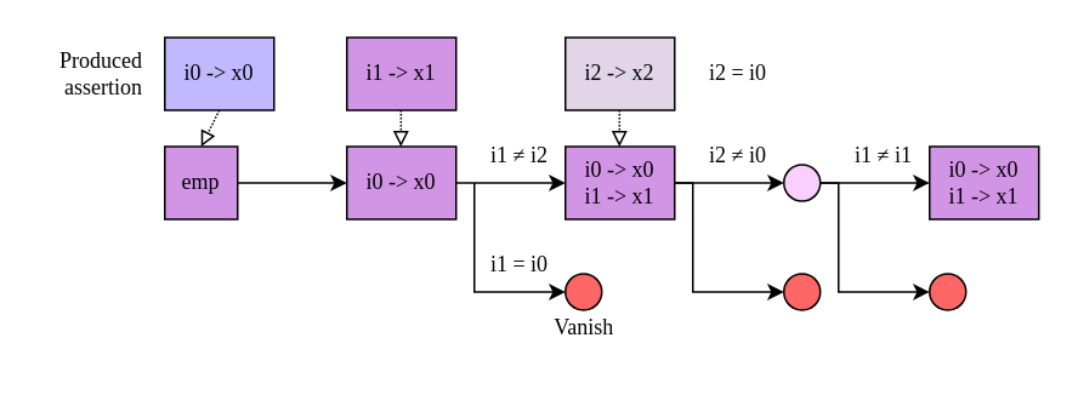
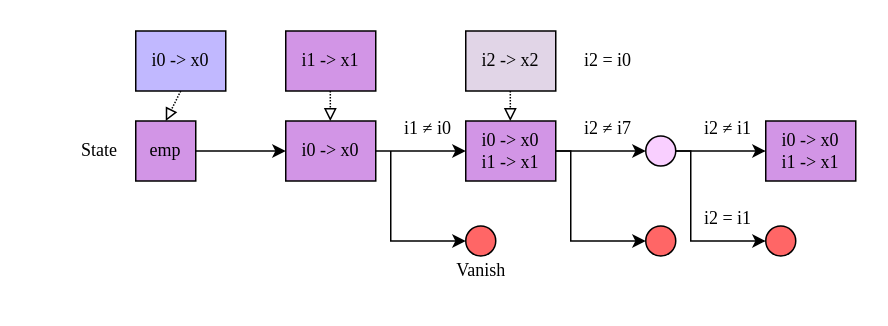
- <mxCell id="7" value="Produced assertion" style="text;html=1;strokeColor=none;fillColor=none;align=right;verticalAlign=middle;whiteSpace=wrap;rounded=0;fontFamily=CMU Serif;" vertex="1" parent="1"><mxGeometry x="20" y="20" width="60" height="40" as="geometry" /></mxCell>
- <mxCell id="13" value="i1 ≠ i2" style="text;html=1;strokeColor=none;fillColor=none;align=center;verticalAlign=middle;whiteSpace=wrap;rounded=0;fontFamily=Inconsolata;" vertex="1" parent="1"><mxGeometry x="260" y="70" width="50" height="30" as="geometry" /></mxCell>
+ <mxCell id="13" value="i1 ≠ i0" style="text;html=1;strokeColor=none;fillColor=none;align=center;verticalAlign=middle;whiteSpace=wrap;rounded=0;fontFamily=Inconsolata;" vertex="1" parent="1"><mxGeometry x="260" y="70" width="50" height="30" as="geometry" /></mxCell>
- <mxCell id="19" value="i2 ≠&amp;nbsp;i0" style="text;html=1;strokeColor=none;fillColor=none;align=center;verticalAlign=middle;whiteSpace=wrap;rounded=0;fontFamily=Inconsolata;" vertex="1" parent="1"><mxGeometry x="380" y="70" width="50" height="30" as="geometry" /></mxCell>
+ <mxCell id="19" value="i2 ≠&amp;nbsp;i7" style="text;html=1;strokeColor=none;fillColor=none;align=center;verticalAlign=middle;whiteSpace=wrap;rounded=0;fontFamily=Inconsolata;" vertex="1" parent="1"><mxGeometry x="380" y="70" width="50" height="30" as="geometry" /></mxCell>
- <mxCell id="23" value="i1 ≠&amp;nbsp;i1" style="text;html=1;strokeColor=none;fillColor=none;align=center;verticalAlign=middle;whiteSpace=wrap;rounded=0;fontFamily=Inconsolata;" vertex="1" parent="1"><mxGeometry x="460" y="70" width="50" height="30" as="geometry" /></mxCell>
+ <mxCell id="23" value="i2 ≠&amp;nbsp;i1" style="text;html=1;strokeColor=none;fillColor=none;align=center;verticalAlign=middle;whiteSpace=wrap;rounded=0;fontFamily=Inconsolata;" vertex="1" parent="1"><mxGeometry x="460" y="70" width="50" height="30" as="geometry" /></mxCell>
+ <mxCell id="6" value="State" style="text;html=1;strokeColor=none;fillColor=none;align=right;verticalAlign=middle;whiteSpace=wrap;rounded=0;fontFamily=CMU Serif;" vertex="1" parent="1"><mxGeometry x="20" y="80" width="60" height="40" as="geometry" /></mxCell>
- <mxCell id="15" value="i1 = i0" style="text;html=1;strokeColor=none;fillColor=none;align=center;verticalAlign=middle;whiteSpace=wrap;rounded=0;fontFamily=Inconsolata;" vertex="1" parent="1"><mxGeometry x="260" y="130" width="50" height="30" as="geometry" /></mxCell>
+ <mxCell id="29" value="i2 = i1" style="text;html=1;strokeColor=none;fillColor=none;align=center;verticalAlign=middle;whiteSpace=wrap;rounded=0;fontFamily=Inconsolata;" vertex="1" parent="1"><mxGeometry x="460" y="130" width="50" height="30" as="geometry" /></mxCell>
